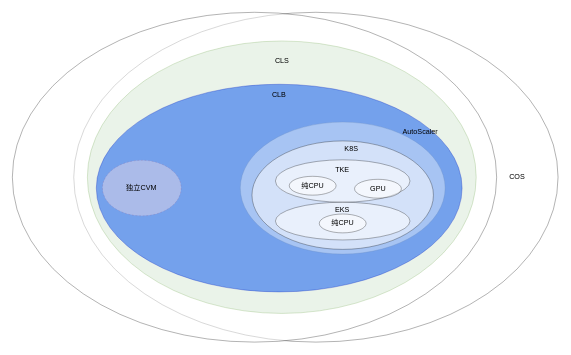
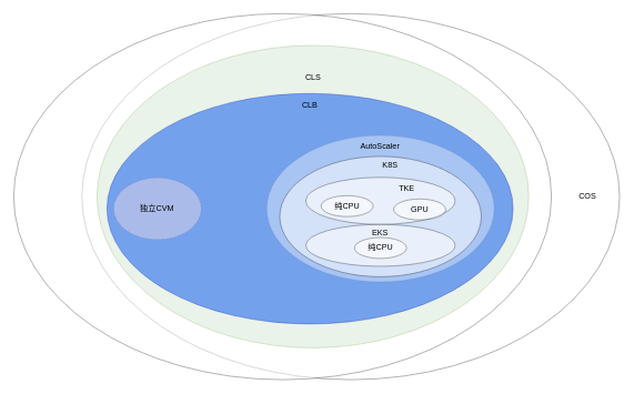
- <mxCell id="6" value="CLS" style="text;html=1;strokeColor=none;fillColor=none;align=center;verticalAlign=middle;whiteSpace=wrap;rounded=0;opacity=50;" vertex="1" parent="1"><mxGeometry x="446.562" y="88.696" width="45.5" height="23.913" as="geometry" /></mxCell>
+ <mxCell id="6" value="CLS" style="text;html=1;strokeColor=none;fillColor=none;align=center;verticalAlign=middle;whiteSpace=wrap;rounded=0;opacity=50;" vertex="1" parent="1"><mxGeometry x="446.562" y="103.696" width="45.5" height="23.913" as="geometry" /></mxCell>
- <mxCell id="17" value="AutoScaler" style="text;html=1;strokeColor=none;fillColor=none;align=center;verticalAlign=middle;whiteSpace=wrap;rounded=0;opacity=50;container=0;" vertex="1" parent="11"><mxGeometry x="281.285" y="7.861" width="39.041" height="15.723" as="geometry" /></mxCell>
+ <mxCell id="17" value="AutoScaler" style="text;html=1;strokeColor=none;fillColor=none;align=center;verticalAlign=middle;whiteSpace=wrap;rounded=0;opacity=50;container=0;" vertex="1" parent="11"><mxGeometry x="151.285" y="7.861" width="39.041" height="15.723" as="geometry" /></mxCell>
- <mxCell id="19" value="TKE" style="text;html=1;strokeColor=none;fillColor=none;align=center;verticalAlign=middle;whiteSpace=wrap;rounded=0;opacity=50;container=0;" vertex="1" parent="11"><mxGeometry x="151.285" y="70.753" width="39.041" height="15.723" as="geometry" /></mxCell>
+ <mxCell id="19" value="TKE" style="text;html=1;strokeColor=none;fillColor=none;align=center;verticalAlign=middle;whiteSpace=wrap;rounded=0;opacity=50;container=0;" vertex="1" parent="11"><mxGeometry x="191.285" y="70.753" width="39.041" height="15.723" as="geometry" /></mxCell>
- <mxCell id="3" value="COS" style="text;html=1;strokeColor=none;fillColor=none;align=center;verticalAlign=middle;whiteSpace=wrap;rounded=0;" vertex="1" parent="1"><mxGeometry x="839" y="283.043" width="45.5" height="23.913" as="geometry" /></mxCell>
+ <mxCell id="3" value="COS" style="text;html=1;strokeColor=none;fillColor=none;align=center;verticalAlign=middle;whiteSpace=wrap;rounded=0;" vertex="1" parent="1"><mxGeometry x="859" y="283.043" width="45.5" height="23.913" as="geometry" /></mxCell>
